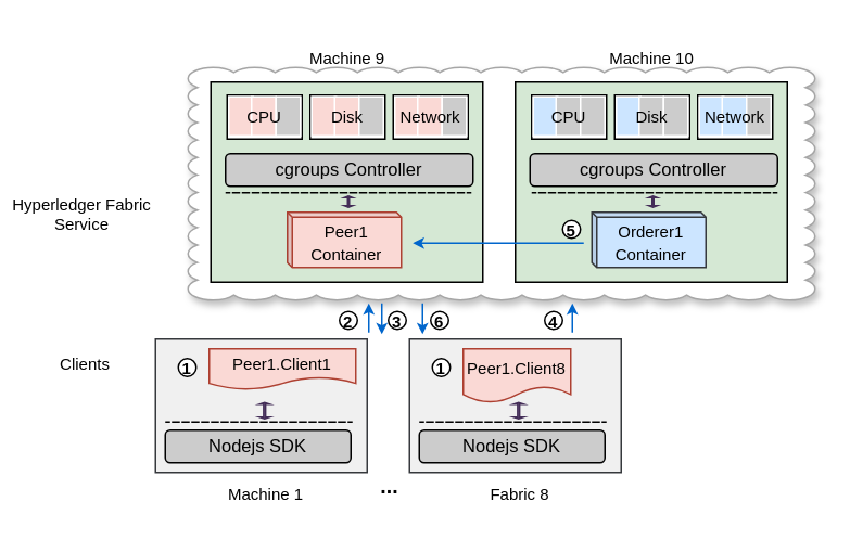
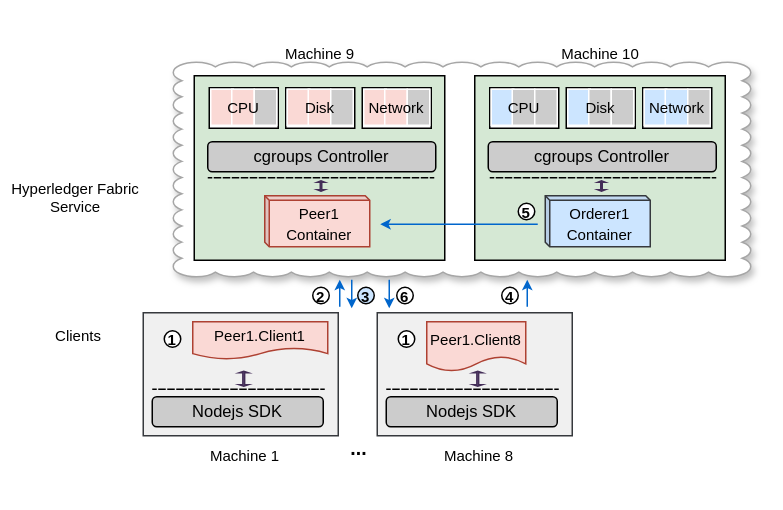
- <mxCell id="69" value="3" style="ellipse;whiteSpace=wrap;html=1;aspect=fixed;fontSize=10;strokeColor=#000000;fillColor=#FFFFFF;fontStyle=1" parent="1" vertex="1"><mxGeometry x="238" y="191" width="11" height="11" as="geometry" /></mxCell>
+ <mxCell id="69" value="3" style="ellipse;whiteSpace=wrap;html=1;aspect=fixed;fontSize=10;strokeColor=#000000;fillColor=#cce5ff;fontStyle=1;" parent="1" vertex="1"><mxGeometry x="238" y="191" width="11" height="11" as="geometry" /></mxCell>
- <mxCell id="52" value="&lt;font style=&quot;font-size: 10px;&quot;&gt;Fabric 8&lt;/font&gt;" style="text;html=1;strokeColor=none;fillColor=none;align=center;verticalAlign=middle;whiteSpace=wrap;rounded=0;fontSize=10;" parent="1" vertex="1"><mxGeometry x="289" y="288" width="60" height="30" as="geometry" /></mxCell>
+ <mxCell id="52" value="&lt;font style=&quot;font-size: 10px;&quot;&gt;Machine 8&lt;/font&gt;" style="text;html=1;strokeColor=none;fillColor=none;align=center;verticalAlign=middle;whiteSpace=wrap;rounded=0;fontSize=10;" parent="1" vertex="1"><mxGeometry x="289" y="288" width="60" height="30" as="geometry" /></mxCell>
